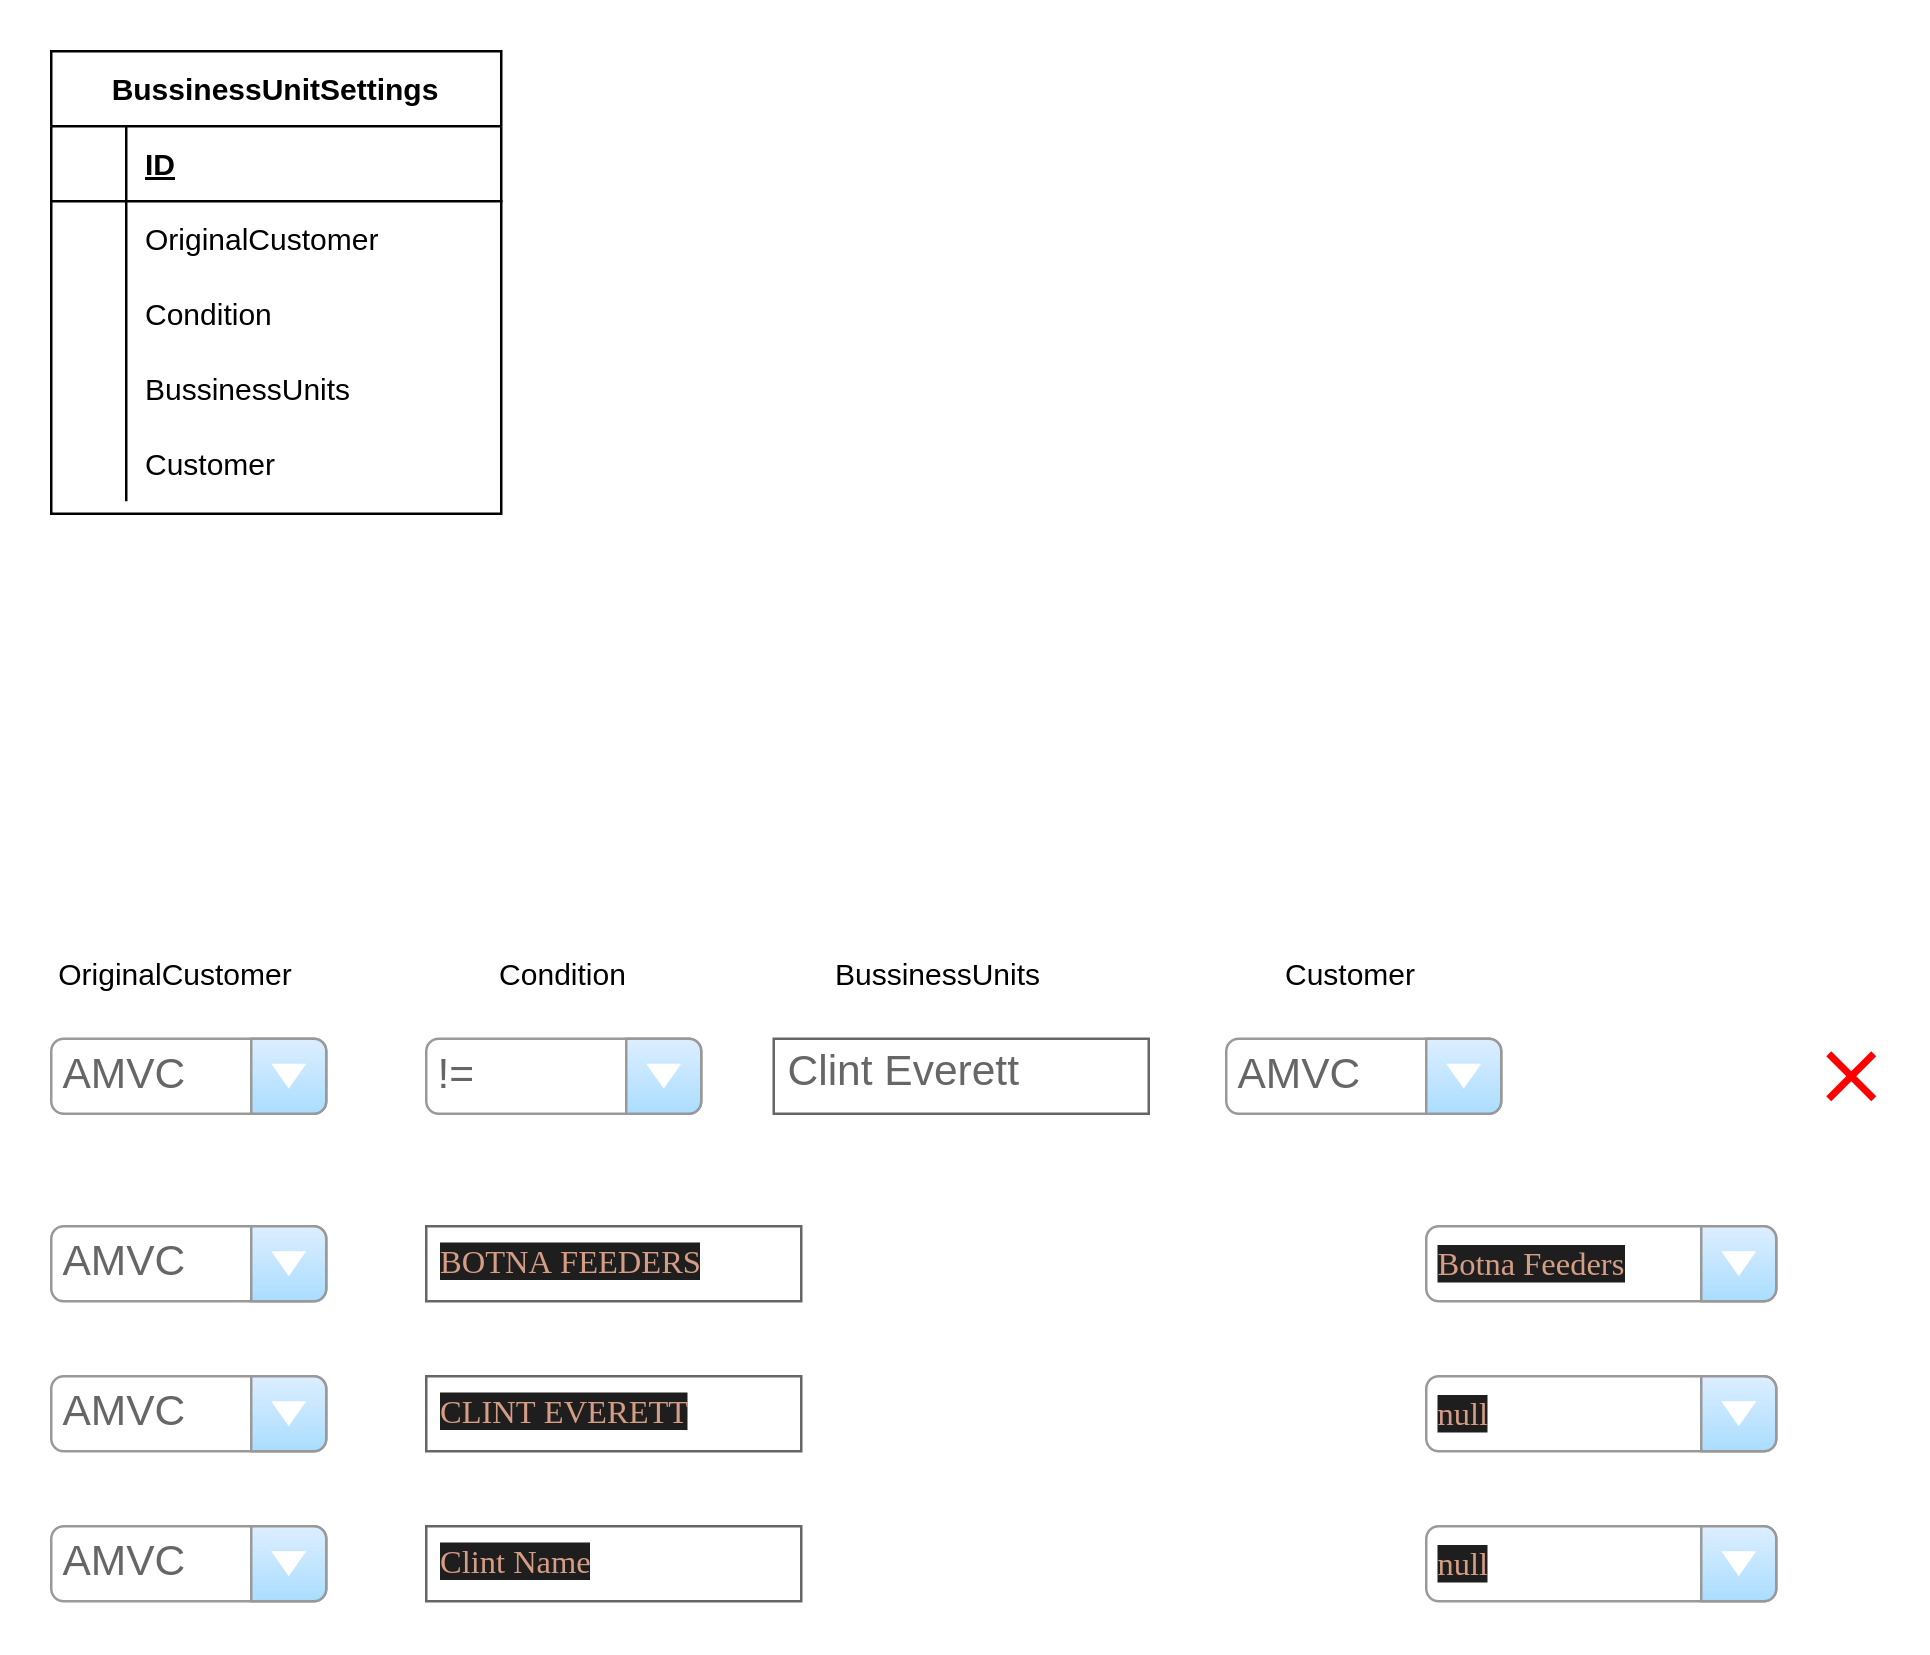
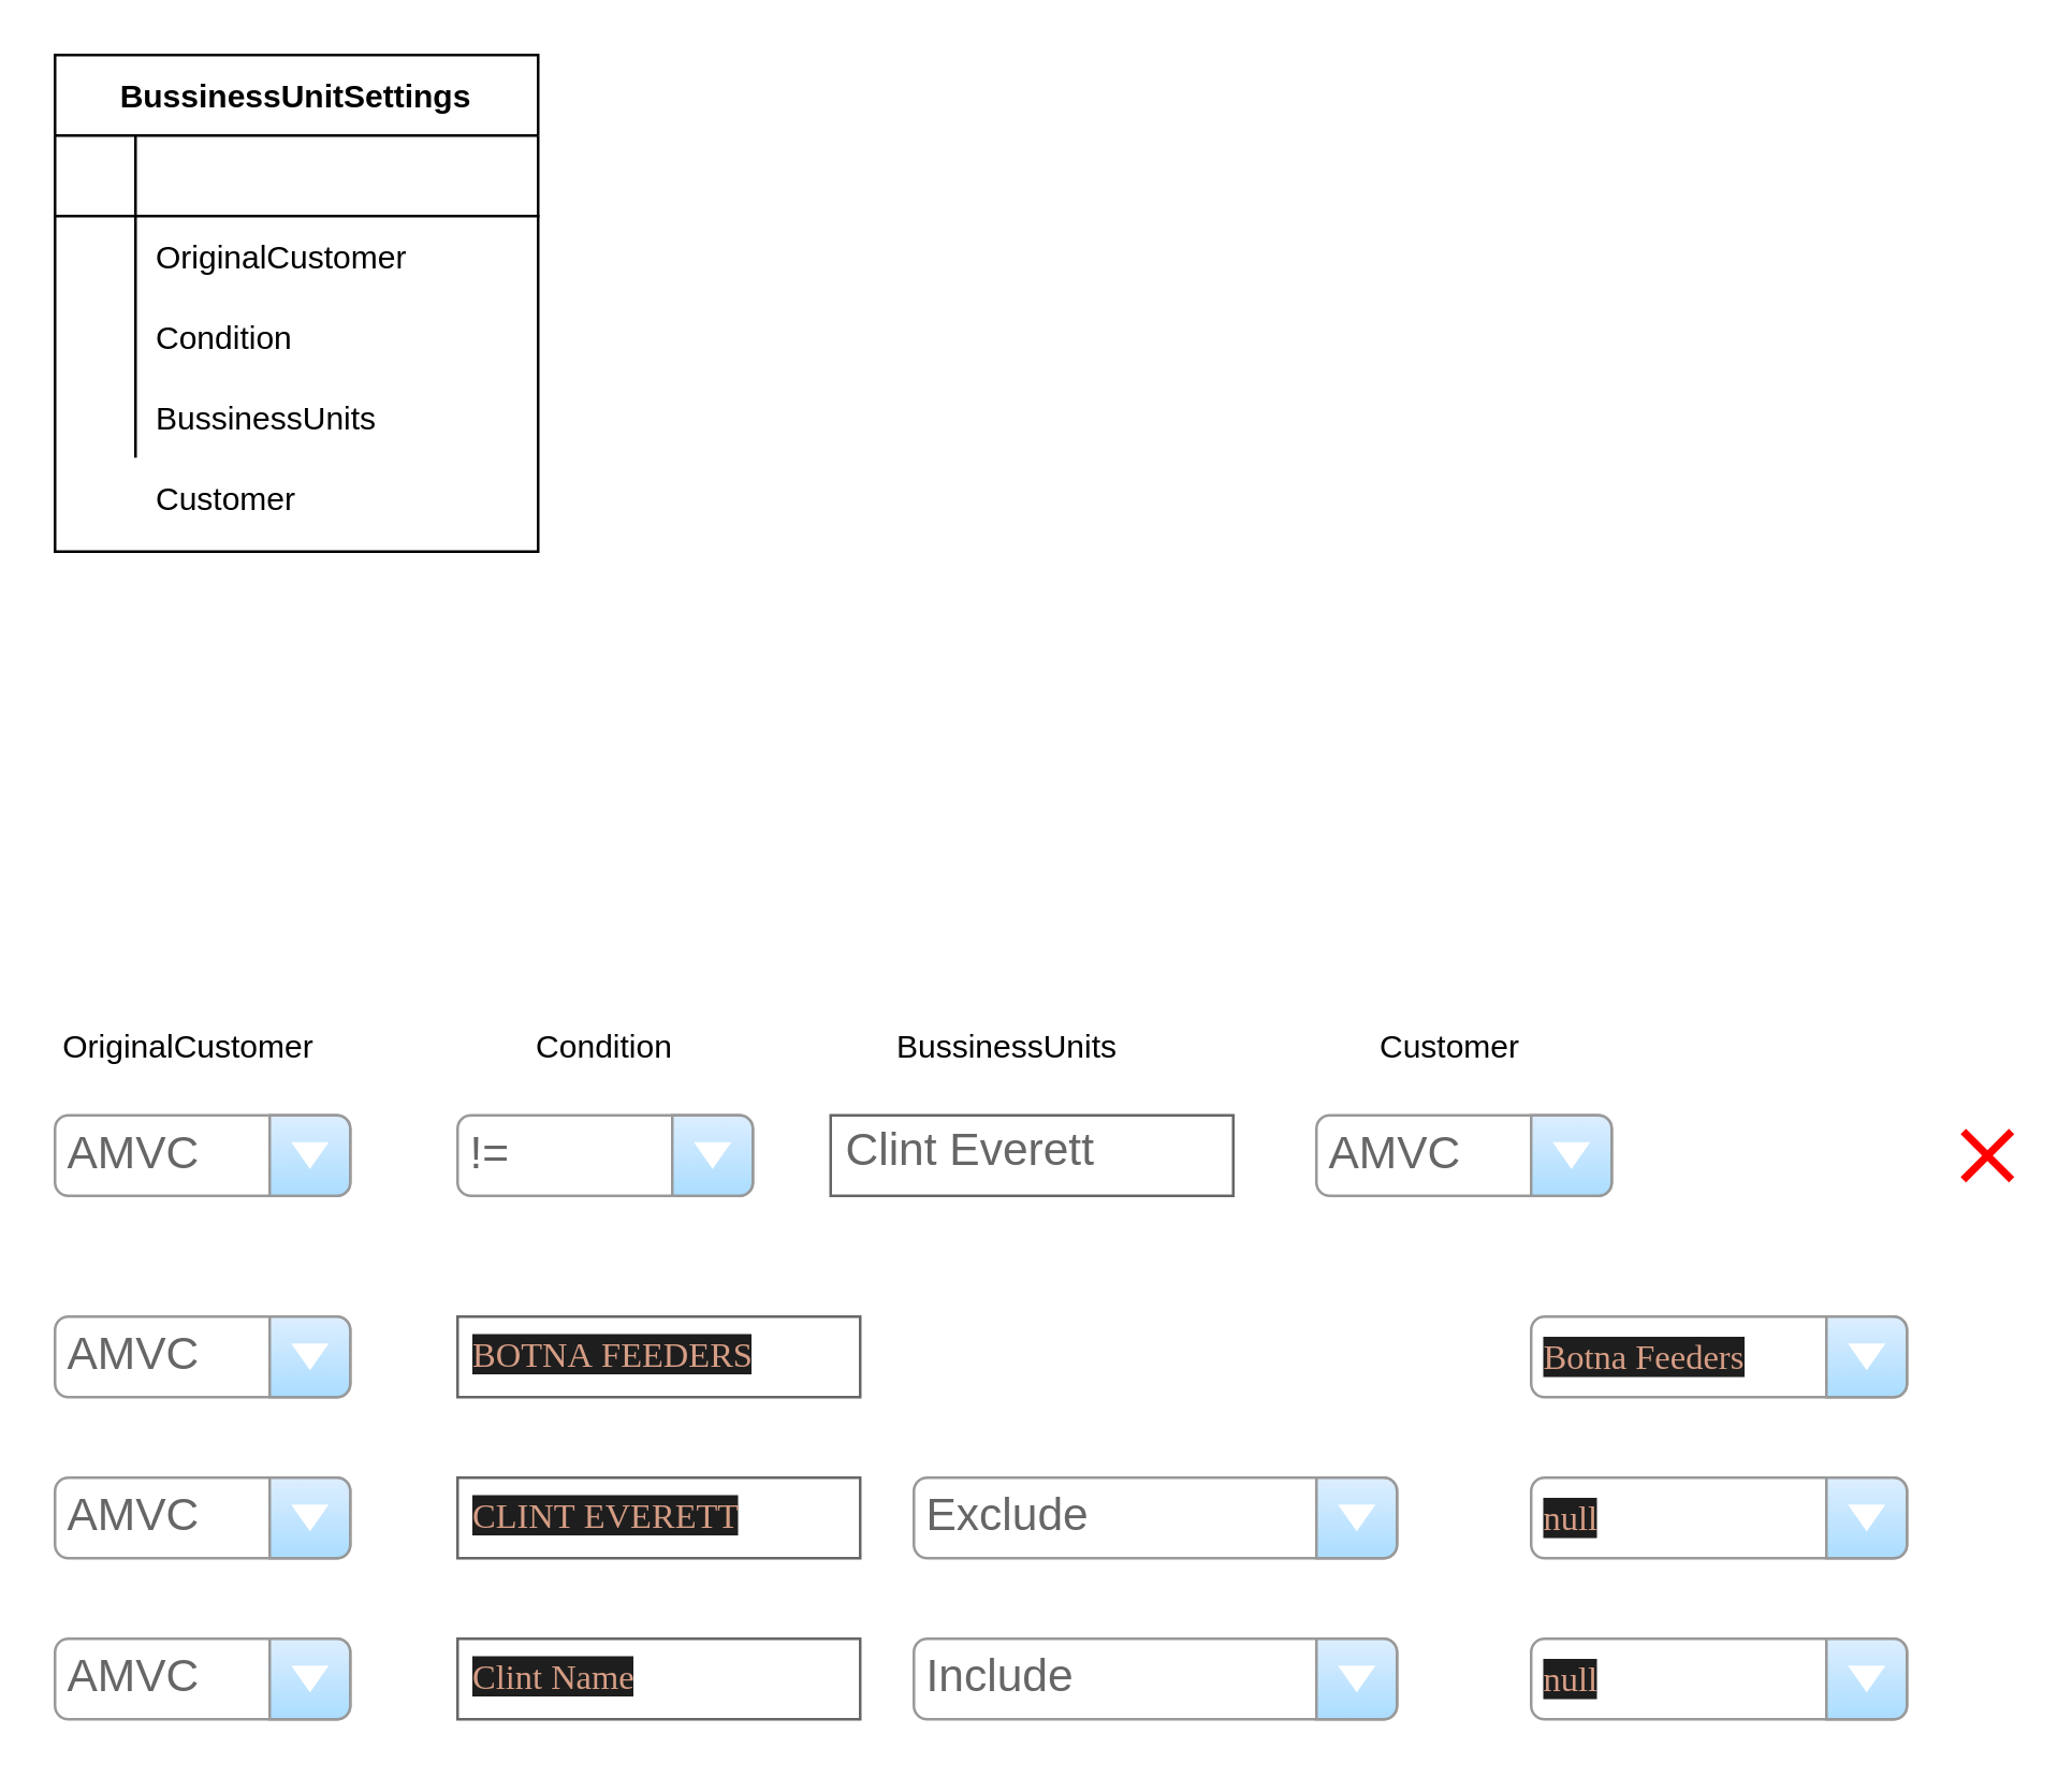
- <mxCell id="6" value="ID" style="shape=partialRectangle;connectable=0;fillColor=none;top=0;left=0;bottom=0;right=0;align=left;spacingLeft=6;fontStyle=5;overflow=hidden;" parent="5" vertex="1"><mxGeometry x="30" width="150" height="30" as="geometry" /></mxCell>
+ <mxCell id="31" value="Exclude" style="strokeWidth=1;shadow=0;dashed=0;align=center;html=1;shape=mxgraph.mockup.forms.comboBox;strokeColor=#999999;fillColor=#ddeeff;align=left;fillColor2=#aaddff;mainText=;fontColor=#666666;fontSize=17;spacingLeft=3;" vertex="1" parent="1"><mxGeometry x="340" y="550" width="180" height="30" as="geometry" /></mxCell>
+ <mxCell id="35" value="Include" style="strokeWidth=1;shadow=0;dashed=0;align=center;html=1;shape=mxgraph.mockup.forms.comboBox;strokeColor=#999999;fillColor=#ddeeff;align=left;fillColor2=#aaddff;mainText=;fontColor=#666666;fontSize=17;spacingLeft=3;" vertex="1" parent="1"><mxGeometry x="340" y="610" width="180" height="30" as="geometry" /></mxCell>
